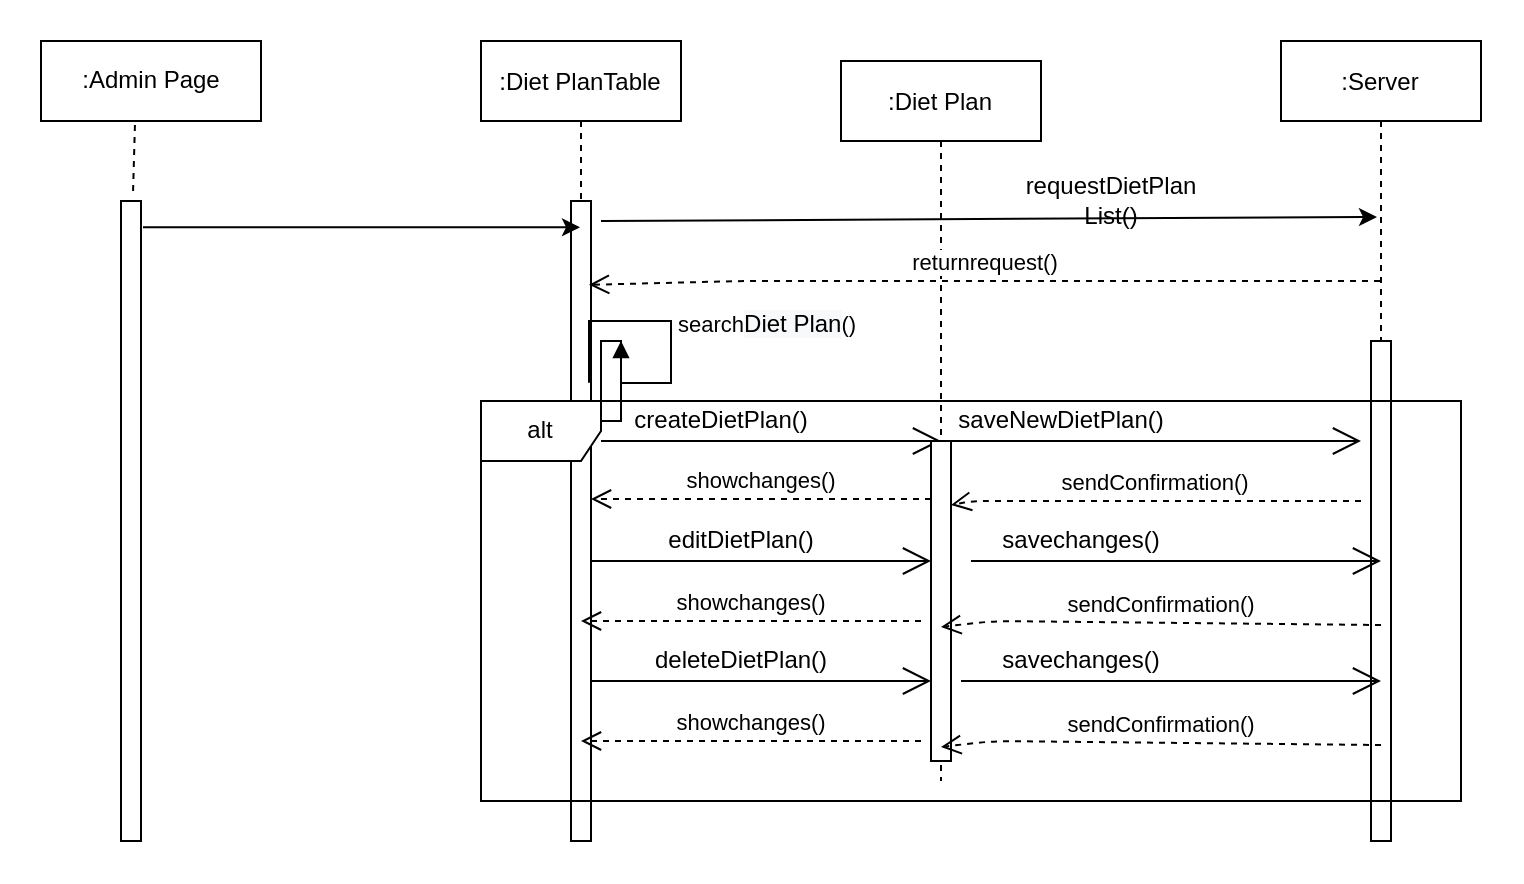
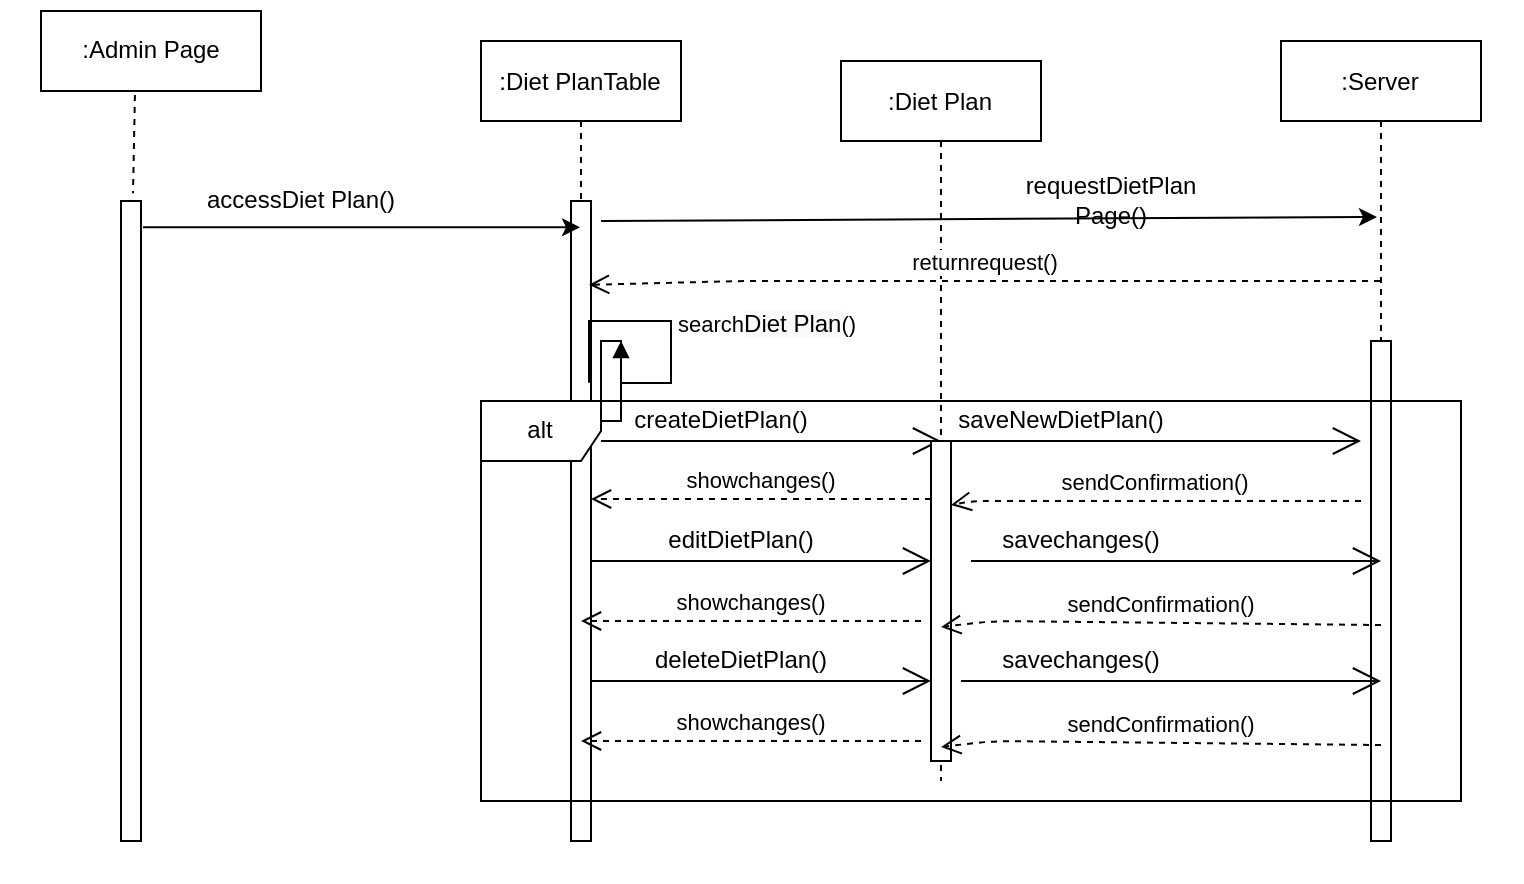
- <mxCell id="9" value=":Admin Page" style="html=1;" vertex="1" parent="1"><mxGeometry x="20" y="20" width="110" height="40" as="geometry" /></mxCell>
+ <mxCell id="9" value=":Admin Page" style="html=1;" vertex="1" parent="1"><mxGeometry x="20" y="5" width="110" height="40" as="geometry" /></mxCell>
+ <mxCell id="13" value="accessDiet Plan()" style="text;html=1;align=center;verticalAlign=middle;resizable=0;points=[];autosize=1;strokeColor=none;" vertex="1" parent="1"><mxGeometry x="95" y="90" width="110" height="20" as="geometry" /></mxCell>
- <mxCell id="15" value="requestDietPlan&lt;br&gt;List()" style="text;html=1;align=center;verticalAlign=middle;resizable=0;points=[];autosize=1;strokeColor=none;" vertex="1" parent="1"><mxGeometry x="505" y="85" width="100" height="30" as="geometry" /></mxCell>
+ <mxCell id="15" value="requestDietPlan&lt;br&gt;Page()" style="text;html=1;align=center;verticalAlign=middle;resizable=0;points=[];autosize=1;strokeColor=none;" vertex="1" parent="1"><mxGeometry x="505" y="85" width="100" height="30" as="geometry" /></mxCell>
